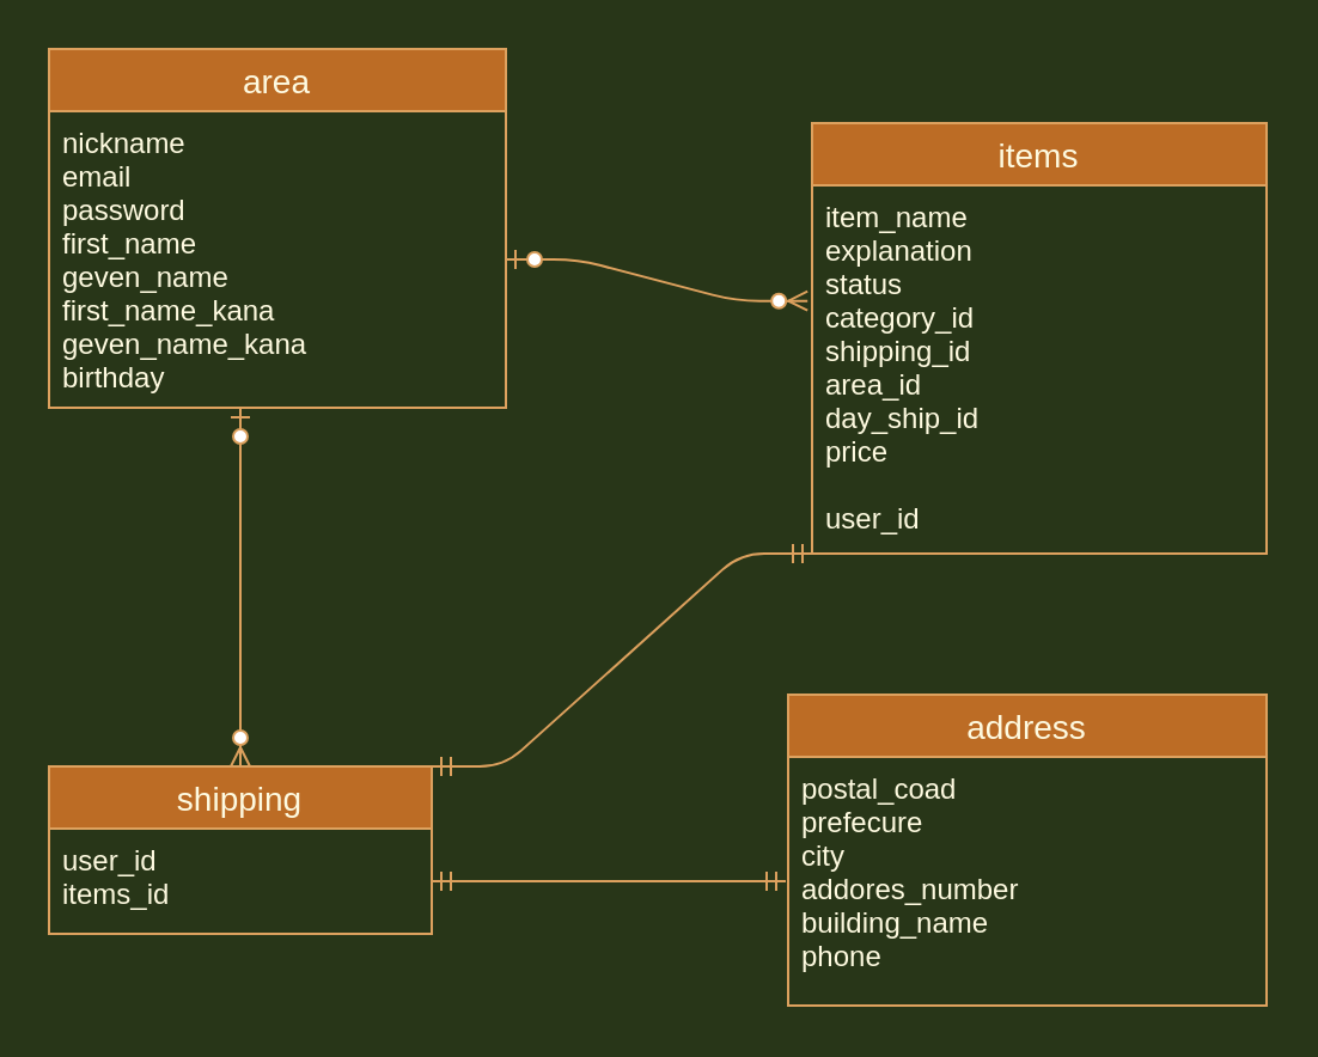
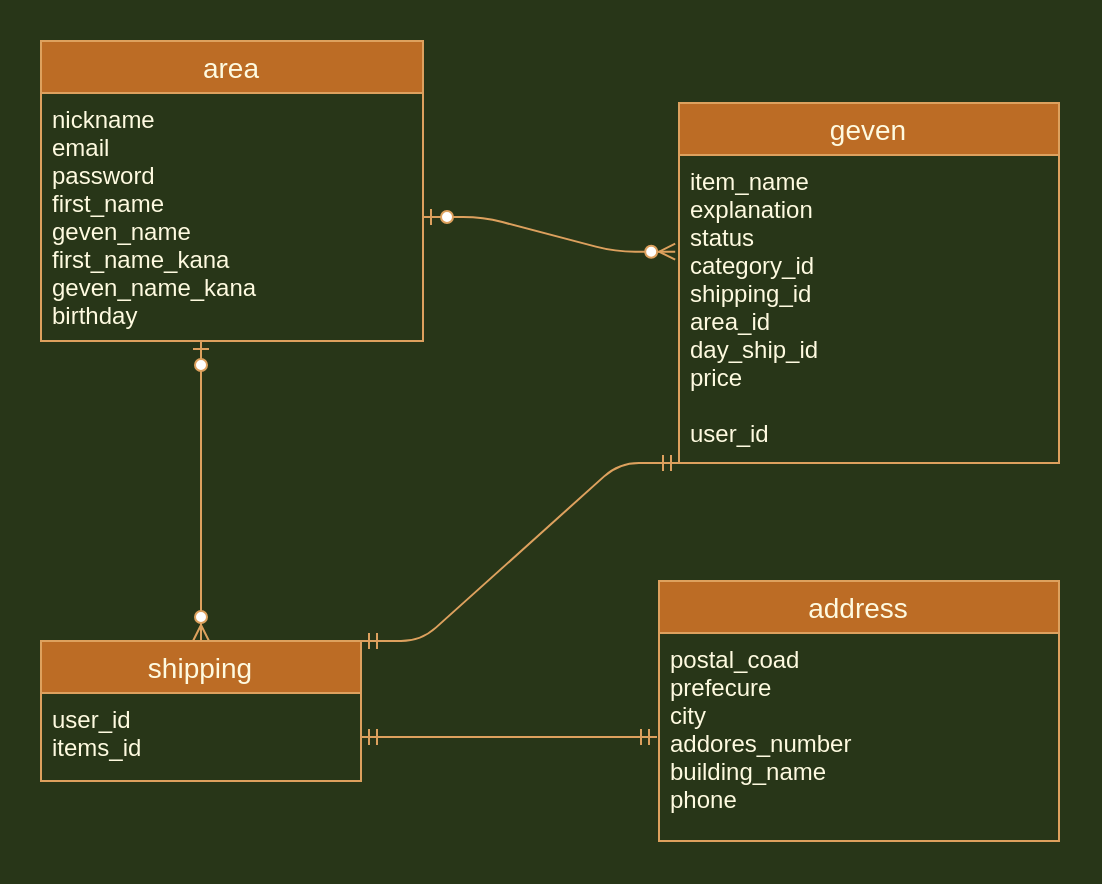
- <mxCell id="2" value="items" style="swimlane;fontStyle=0;childLayout=stackLayout;horizontal=1;startSize=26;horizontalStack=0;resizeParent=1;resizeParentMax=0;resizeLast=0;collapsible=1;marginBottom=0;align=center;fontSize=14;fillColor=#BC6C25;strokeColor=#DDA15E;fontColor=#FEFAE0;" vertex="1" parent="1"><mxGeometry x="339" y="51" width="190" height="180" as="geometry" /></mxCell>
+ <mxCell id="2" value="geven" style="swimlane;fontStyle=0;childLayout=stackLayout;horizontal=1;startSize=26;horizontalStack=0;resizeParent=1;resizeParentMax=0;resizeLast=0;collapsible=1;marginBottom=0;align=center;fontSize=14;fillColor=#BC6C25;strokeColor=#DDA15E;fontColor=#FEFAE0;" vertex="1" parent="1"><mxGeometry x="339" y="51" width="190" height="180" as="geometry" /></mxCell>
